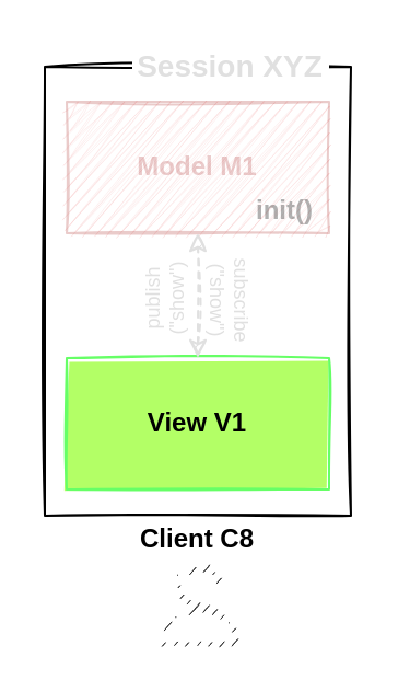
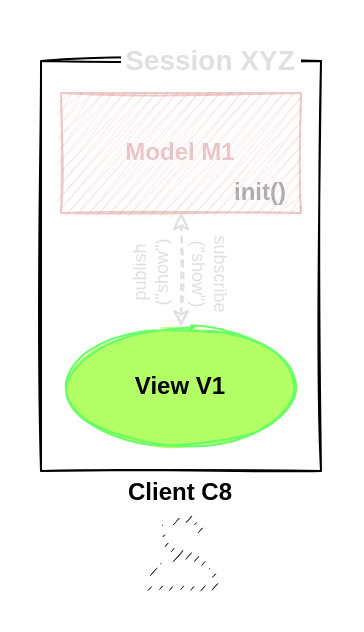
- <mxCell id="7" value="View V1" style="whiteSpace=wrap;html=1;fillStyle=solid;fontStyle=1;fillColor=#B3FF66;strokeColor=#66FF66;sketch=1;" vertex="1" parent="1"><mxGeometry x="30" y="163" width="120" height="60" as="geometry" /></mxCell>
+ <mxCell id="7" value="View V1" style="ellipse;whiteSpace=wrap;html=1;fillStyle=solid;fontStyle=1;fillColor=#B3FF66;strokeColor=#66FF66;sketch=1;" vertex="1" parent="1"><mxGeometry x="30" y="163" width="120" height="60" as="geometry" /></mxCell>
